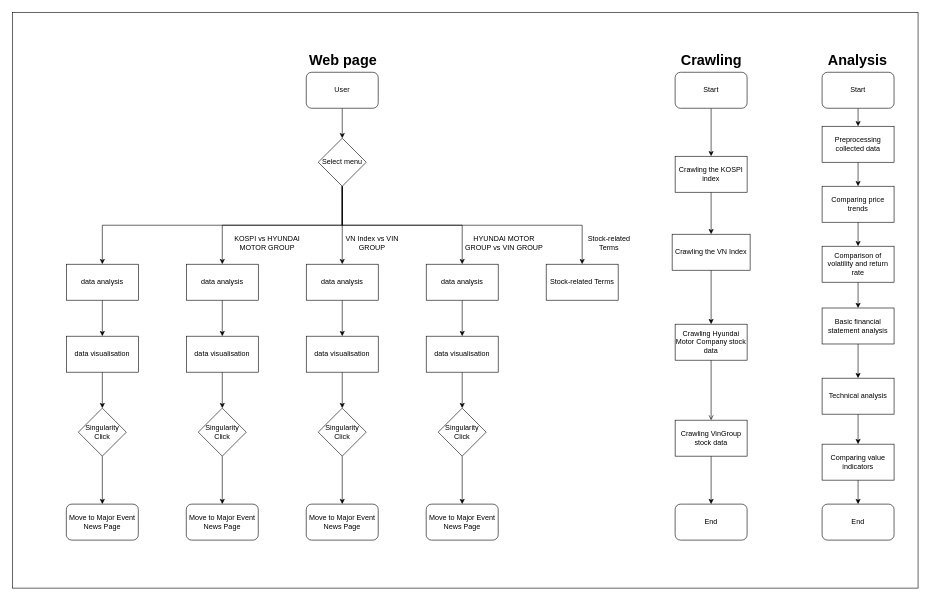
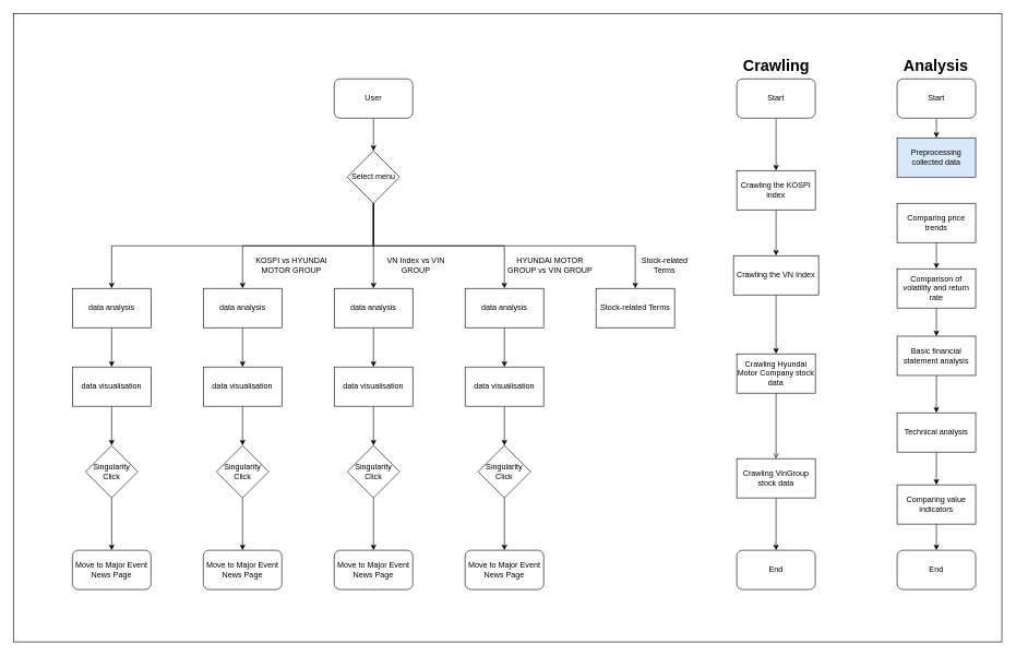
- <mxCell id="56" value="&lt;h1&gt;Web page&lt;br&gt;&lt;/h1&gt;" style="text;html=1;strokeColor=none;fillColor=none;spacing=5;spacingTop=-20;whiteSpace=wrap;overflow=hidden;rounded=0;" parent="1" vertex="1"><mxGeometry x="510" y="80" width="130" height="40" as="geometry" /></mxCell>
- <mxCell id="61" value="Preprocessing collected data" style="rounded=0;whiteSpace=wrap;html=1;" parent="1" vertex="1"><mxGeometry x="1370" y="210" width="120" height="60" as="geometry" /></mxCell>
+ <mxCell id="61" value="Preprocessing collected data" style="rounded=0;whiteSpace=wrap;html=1;fillColor=#dae8fc;" parent="1" vertex="1"><mxGeometry x="1370" y="210" width="120" height="60" as="geometry" /></mxCell>
- <mxCell id="60" style="edgeStyle=orthogonalEdgeStyle;rounded=0;orthogonalLoop=1;jettySize=auto;html=1;exitX=0.5;exitY=1;exitDx=0;exitDy=0;entryX=0.5;entryY=0;entryDx=0;entryDy=0;" parent="1" source="61" target="63" edge="1"><mxGeometry relative="1" as="geometry" /></mxCell>
- <mxCell id="51" value="VN Index vs VIN GROUP" style="text;html=1;strokeColor=none;fillColor=none;align=center;verticalAlign=middle;whiteSpace=wrap;rounded=0;" parent="1" vertex="1"><mxGeometry x="555" y="390" width="130" height="30" as="geometry" /></mxCell>
+ <mxCell id="51" value="VN Index vs VIN GROUP" style="text;html=1;strokeColor=none;fillColor=none;align=center;verticalAlign=middle;whiteSpace=wrap;rounded=0;" parent="1" vertex="1"><mxGeometry x="570" y="390" width="130" height="30" as="geometry" /></mxCell>
